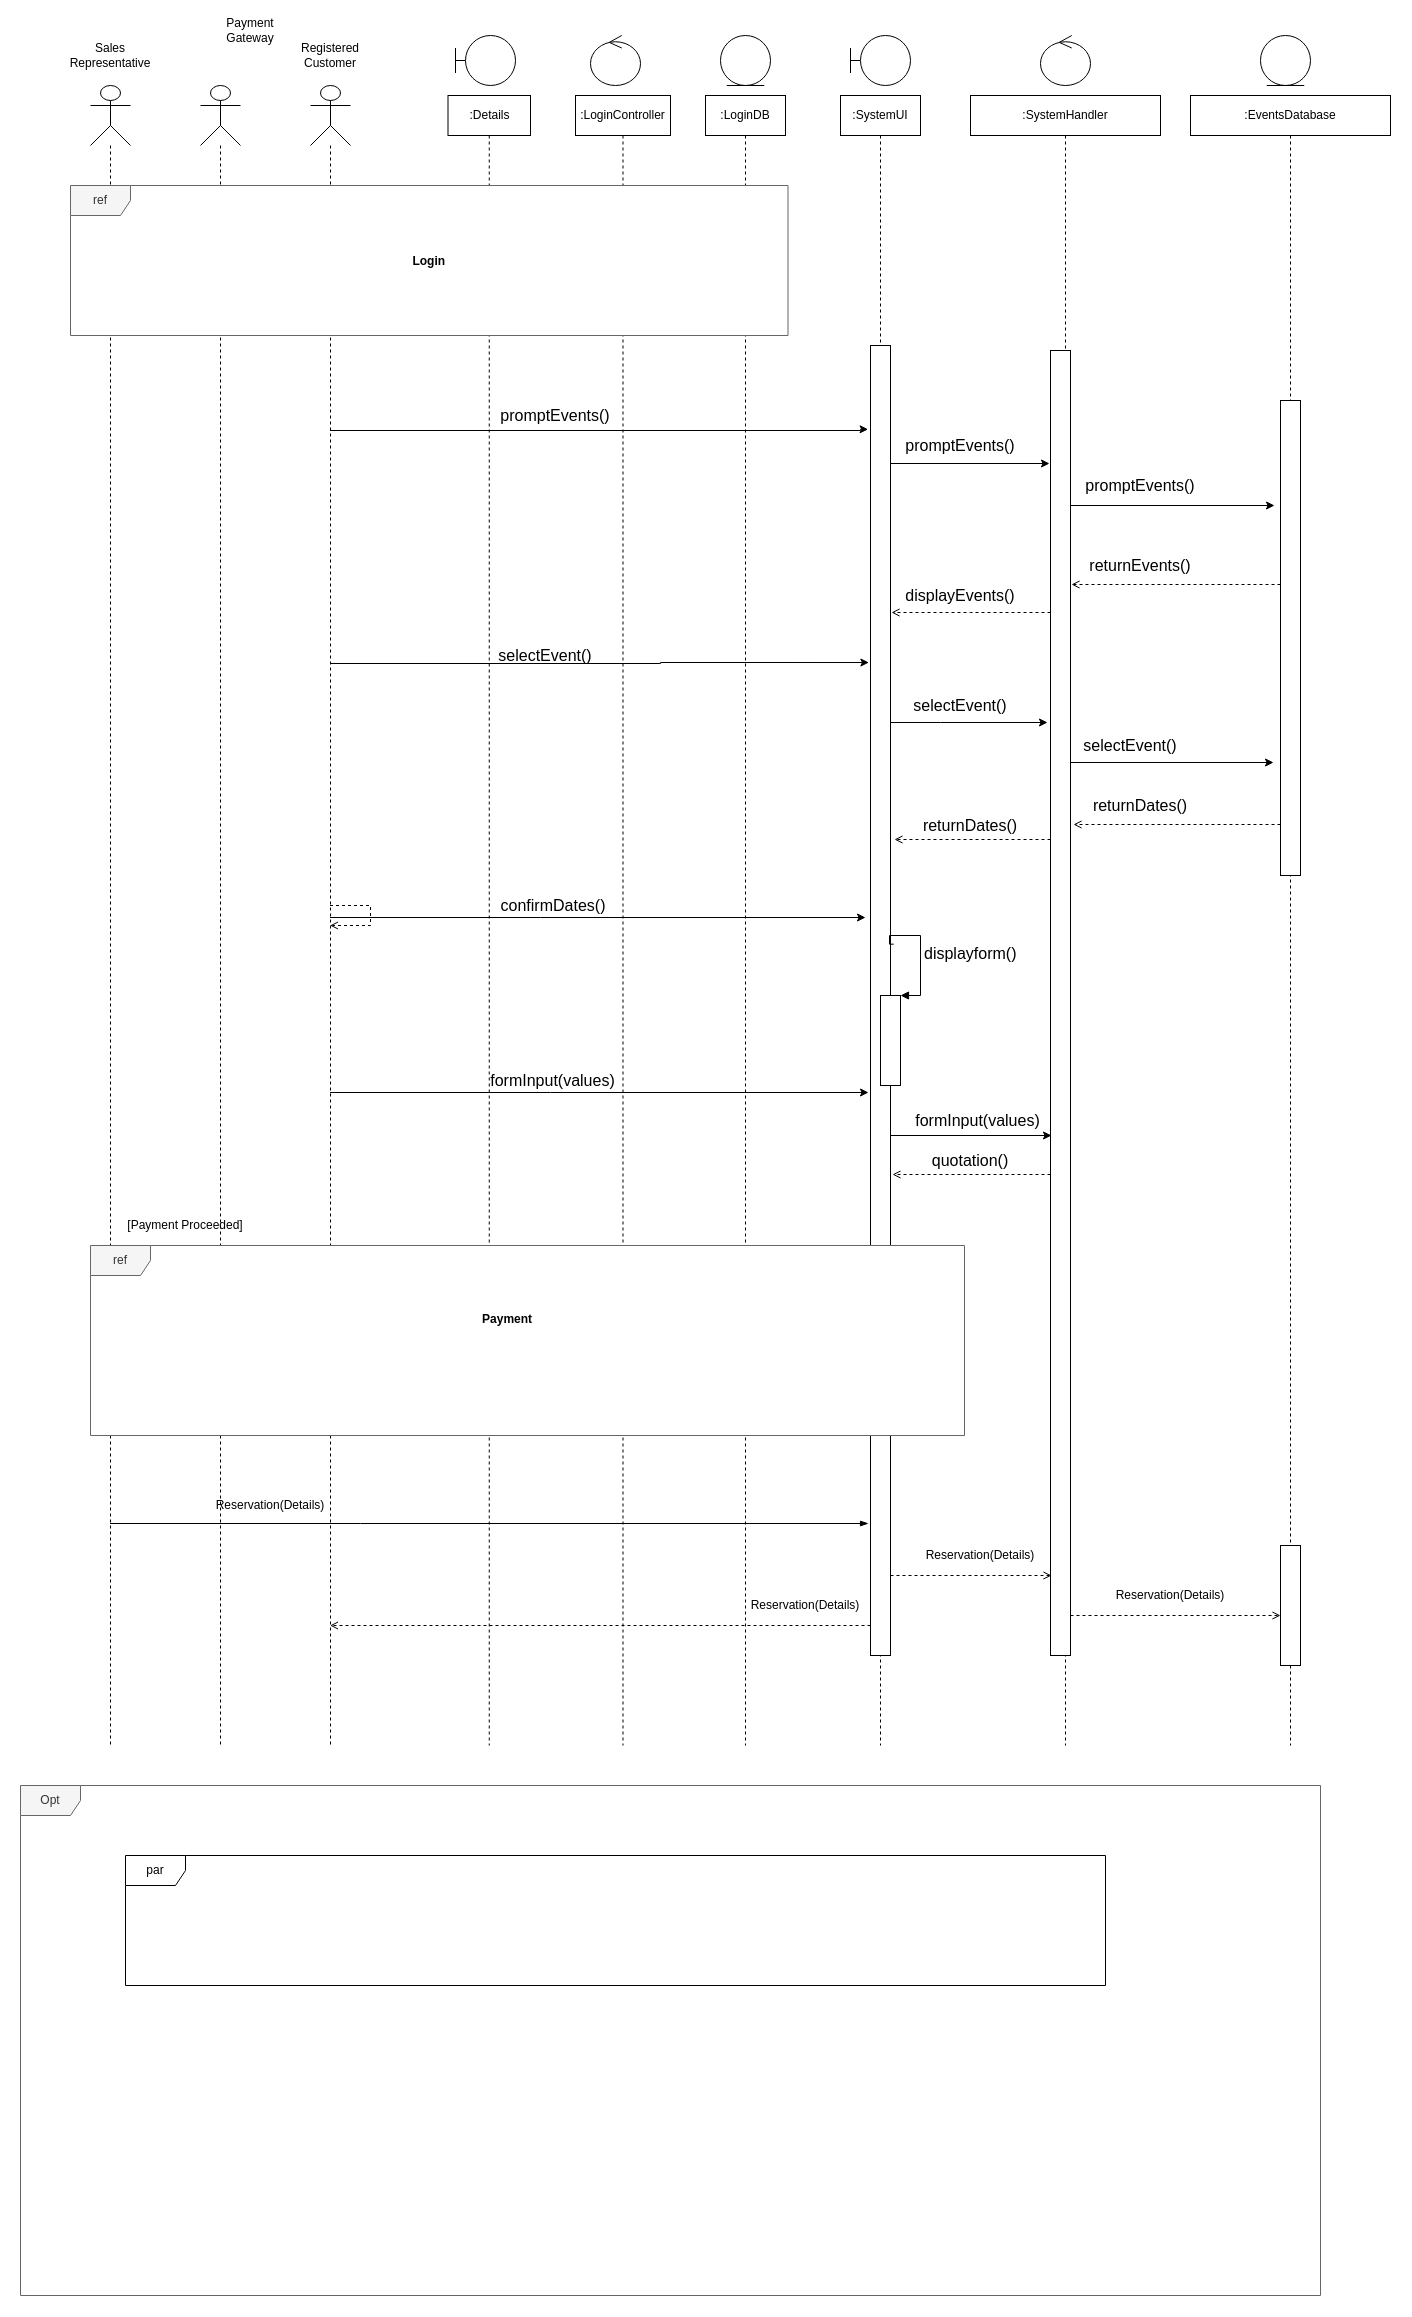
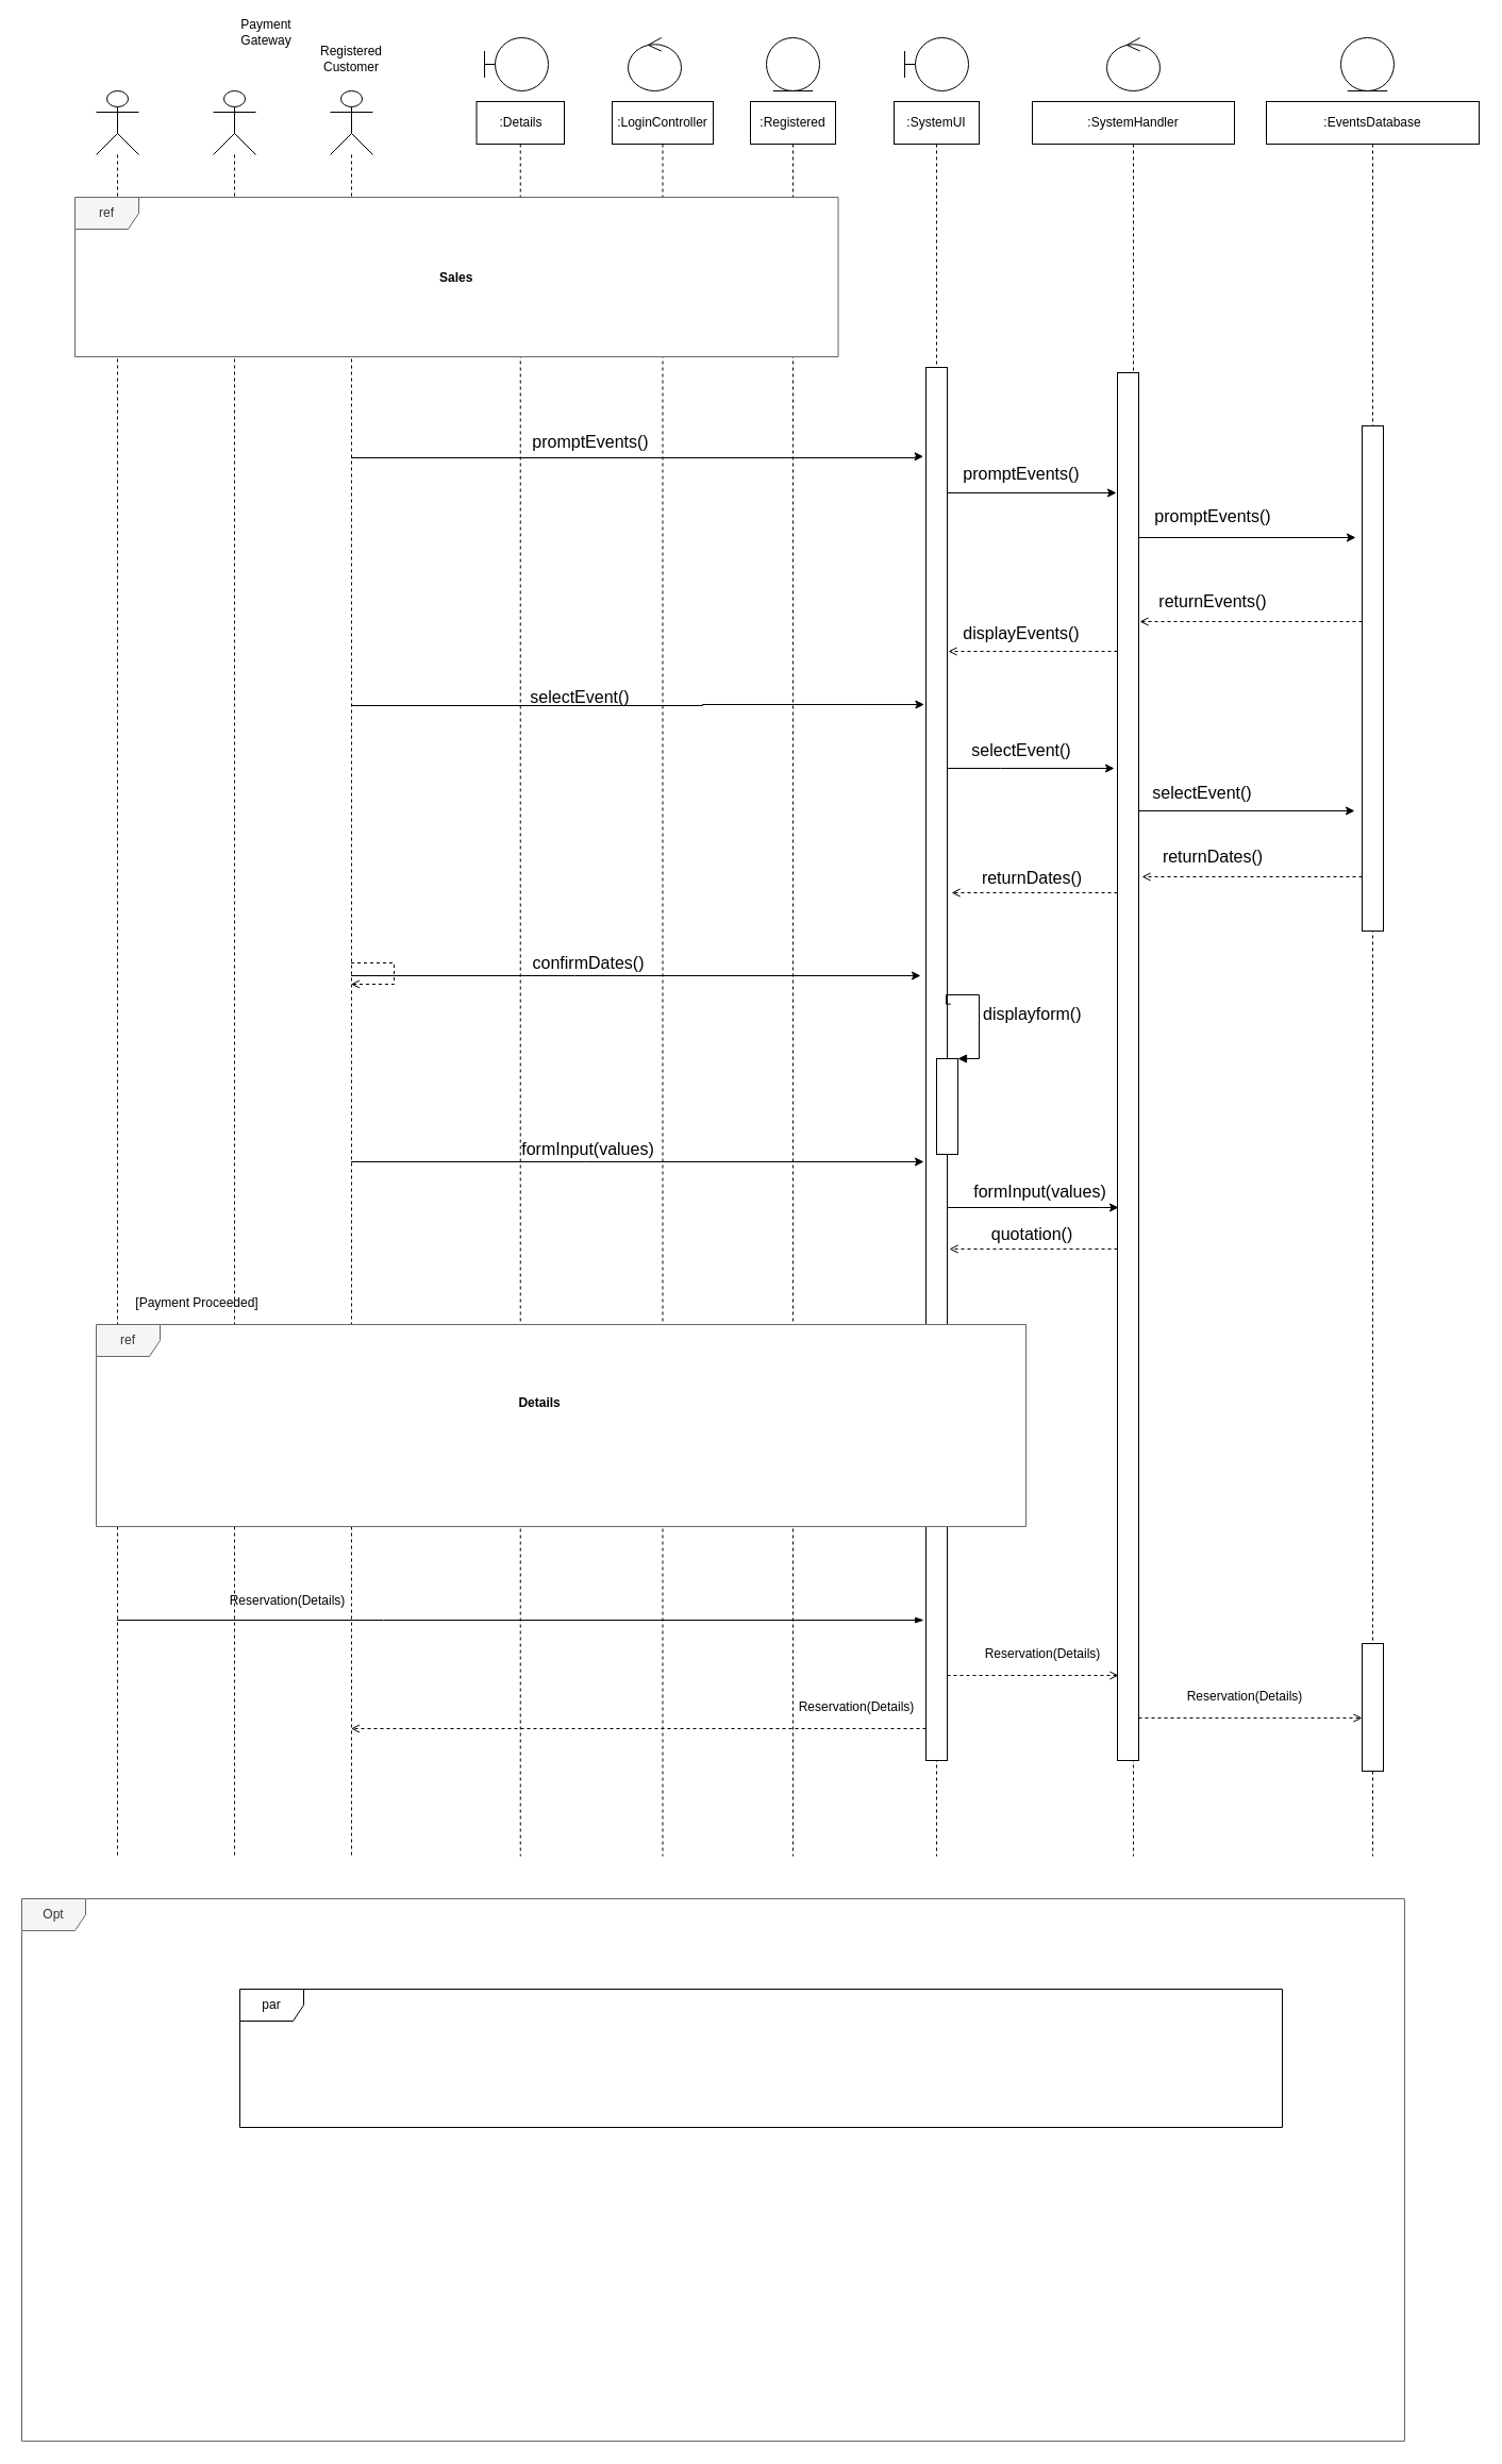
- <mxCell id="15" value="Sales Representative" style="text;html=1;strokeColor=none;fillColor=none;align=center;verticalAlign=middle;whiteSpace=wrap;rounded=0;" parent="1" vertex="1"><mxGeometry x="90" y="45" width="40" height="20" as="geometry" /></mxCell>
- <mxCell id="5" value=":LoginDB" style="shape=umlLifeline;perimeter=lifelinePerimeter;whiteSpace=wrap;html=1;container=1;collapsible=0;recursiveResize=0;outlineConnect=0;" parent="1" vertex="1"><mxGeometry x="705" y="95" width="80" height="1650" as="geometry" /></mxCell>
+ <mxCell id="5" value=":Registered" style="shape=umlLifeline;perimeter=lifelinePerimeter;whiteSpace=wrap;html=1;container=1;collapsible=0;recursiveResize=0;outlineConnect=0;" parent="1" vertex="1"><mxGeometry x="705" y="95" width="80" height="1650" as="geometry" /></mxCell>
- <mxCell id="57" value="Login" style="text;align=center;fontStyle=1;verticalAlign=middle;spacingLeft=3;spacingRight=3;strokeColor=none;rotatable=0;points=[[0,0.5],[1,0.5]];portConstraint=eastwest;" parent="1" vertex="1"><mxGeometry x="388.75" y="247" width="80" height="26" as="geometry" /></mxCell>
+ <mxCell id="57" value="Sales" style="text;align=center;fontStyle=1;verticalAlign=middle;spacingLeft=3;spacingRight=3;strokeColor=none;rotatable=0;points=[[0,0.5],[1,0.5]];portConstraint=eastwest;" parent="1" vertex="1"><mxGeometry x="388.75" y="247" width="80" height="26" as="geometry" /></mxCell>
- <mxCell id="56" value="Payment " style="text;align=center;fontStyle=1;verticalAlign=middle;spacingLeft=3;spacingRight=3;strokeColor=none;rotatable=0;points=[[0,0.5],[1,0.5]];portConstraint=eastwest;" parent="1" vertex="1"><mxGeometry x="468.75" y="1305" width="80" height="26" as="geometry" /></mxCell>
+ <mxCell id="56" value="Details " style="text;align=center;fontStyle=1;verticalAlign=middle;spacingLeft=3;spacingRight=3;strokeColor=none;rotatable=0;points=[[0,0.5],[1,0.5]];portConstraint=eastwest;" parent="1" vertex="1"><mxGeometry x="468.75" y="1305" width="80" height="26" as="geometry" /></mxCell>
- <mxCell id="70" value="par" style="shape=umlFrame;whiteSpace=wrap;html=1;" parent="1" vertex="1"><mxGeometry x="125" y="1855" width="980" height="130" as="geometry" /></mxCell>
+ <mxCell id="70" value="par" style="shape=umlFrame;whiteSpace=wrap;html=1;" parent="1" vertex="1"><mxGeometry x="225" y="1870" width="980" height="130" as="geometry" /></mxCell>
